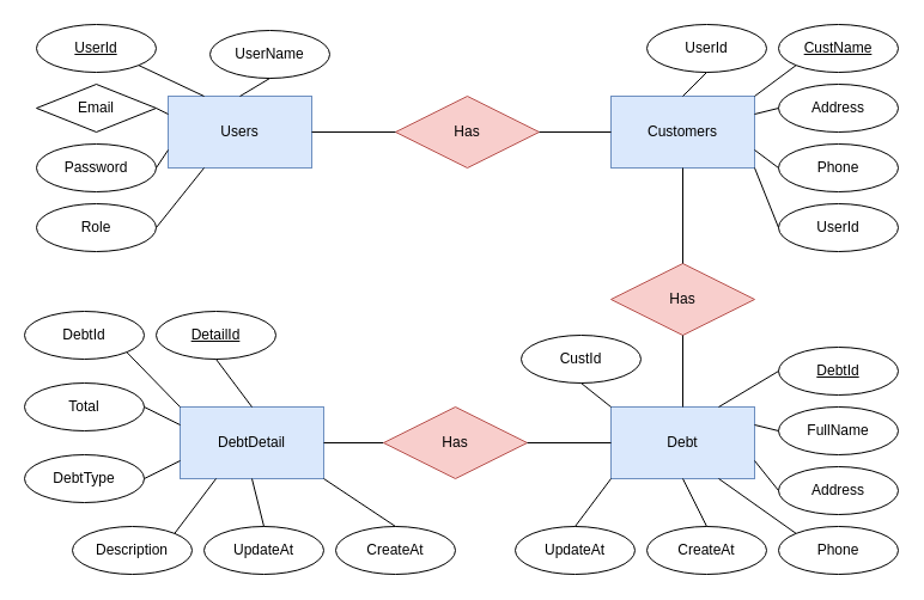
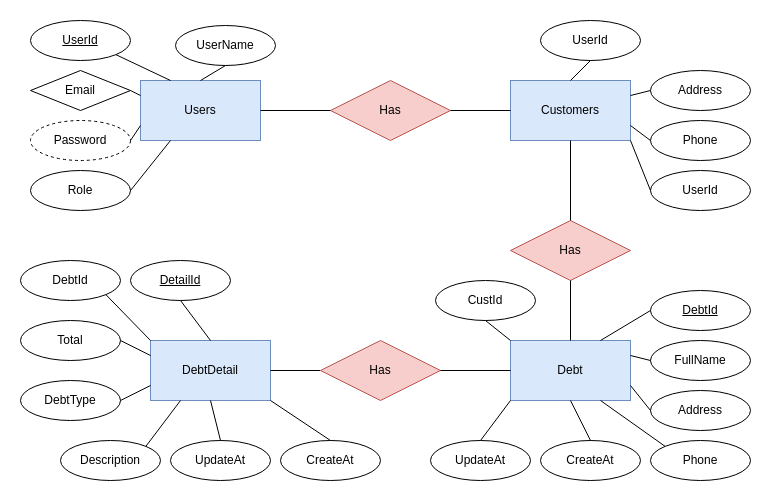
- <mxCell id="16" value="CustName" style="ellipse;whiteSpace=wrap;html=1;align=center;fontStyle=4;" vertex="1" parent="1"><mxGeometry x="650" y="20" width="100" height="40" as="geometry" /></mxCell>
- <mxCell id="21" value="" style="endArrow=none;html=1;rounded=0;exitX=0;exitY=1;exitDx=0;exitDy=0;entryX=1;entryY=0;entryDx=0;entryDy=0;" edge="1" parent="1" source="16" target="3"><mxGeometry relative="1" as="geometry"><mxPoint x="340" y="270" as="sourcePoint" /><mxPoint x="500" y="270" as="targetPoint" /></mxGeometry></mxCell>
- <mxCell id="7" value="Password" style="ellipse;whiteSpace=wrap;html=1;align=center;" vertex="1" parent="1"><mxGeometry x="30" y="120" width="100" height="40" as="geometry" /></mxCell>
+ <mxCell id="7" value="Password" style="ellipse;whiteSpace=wrap;html=1;align=center;dashed=1;" vertex="1" parent="1"><mxGeometry x="30" y="120" width="100" height="40" as="geometry" /></mxCell>
